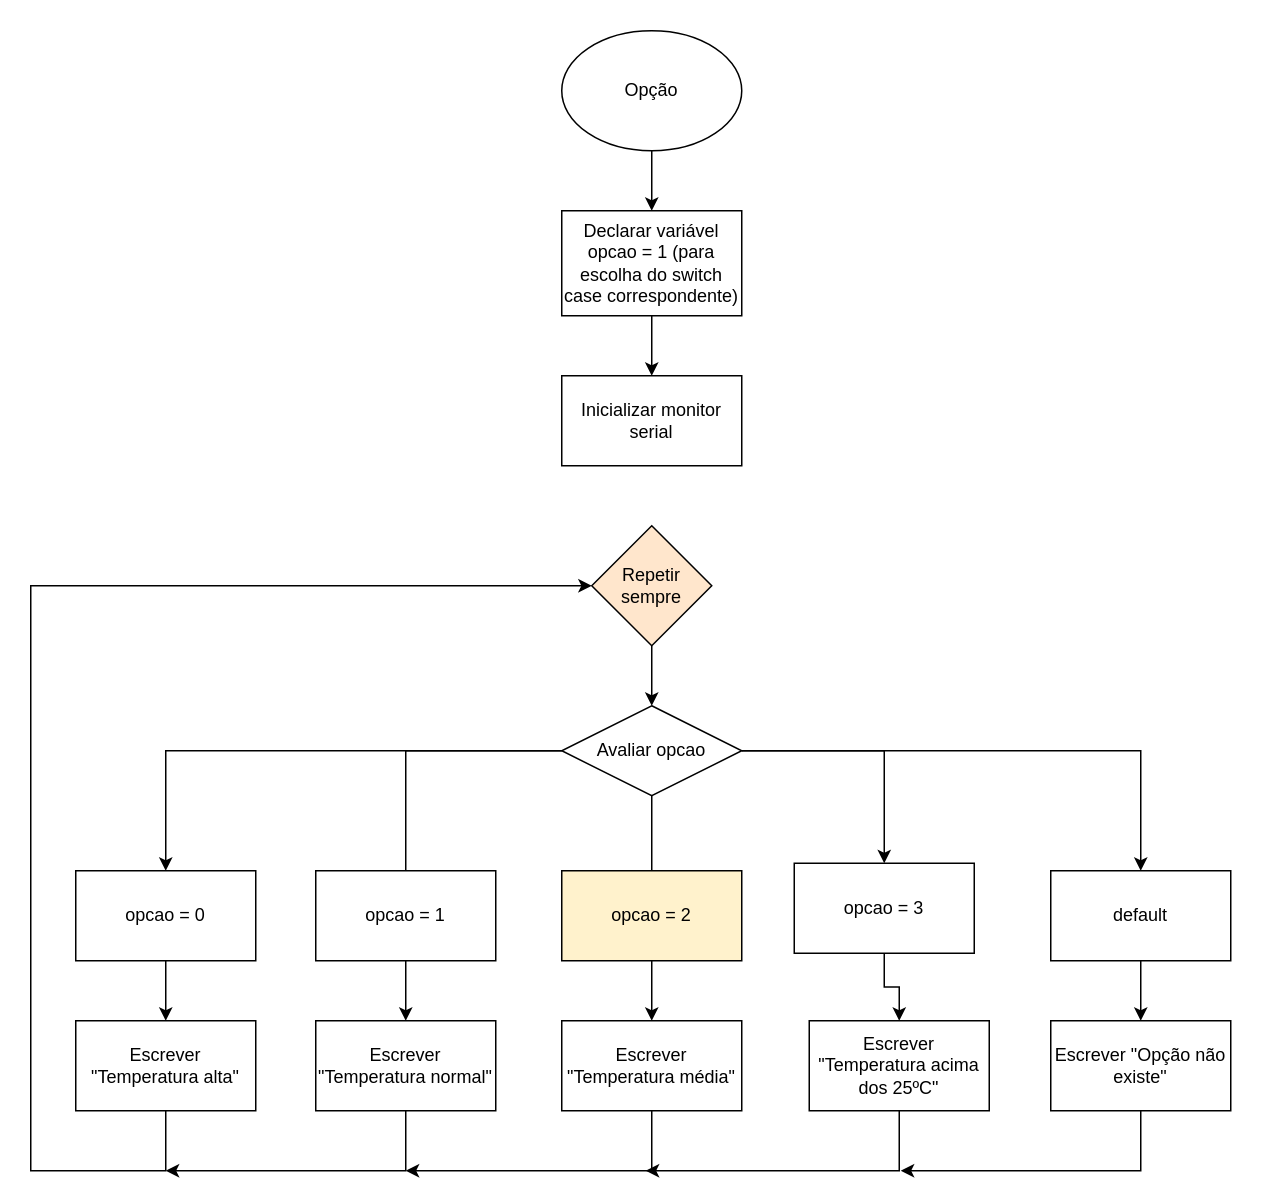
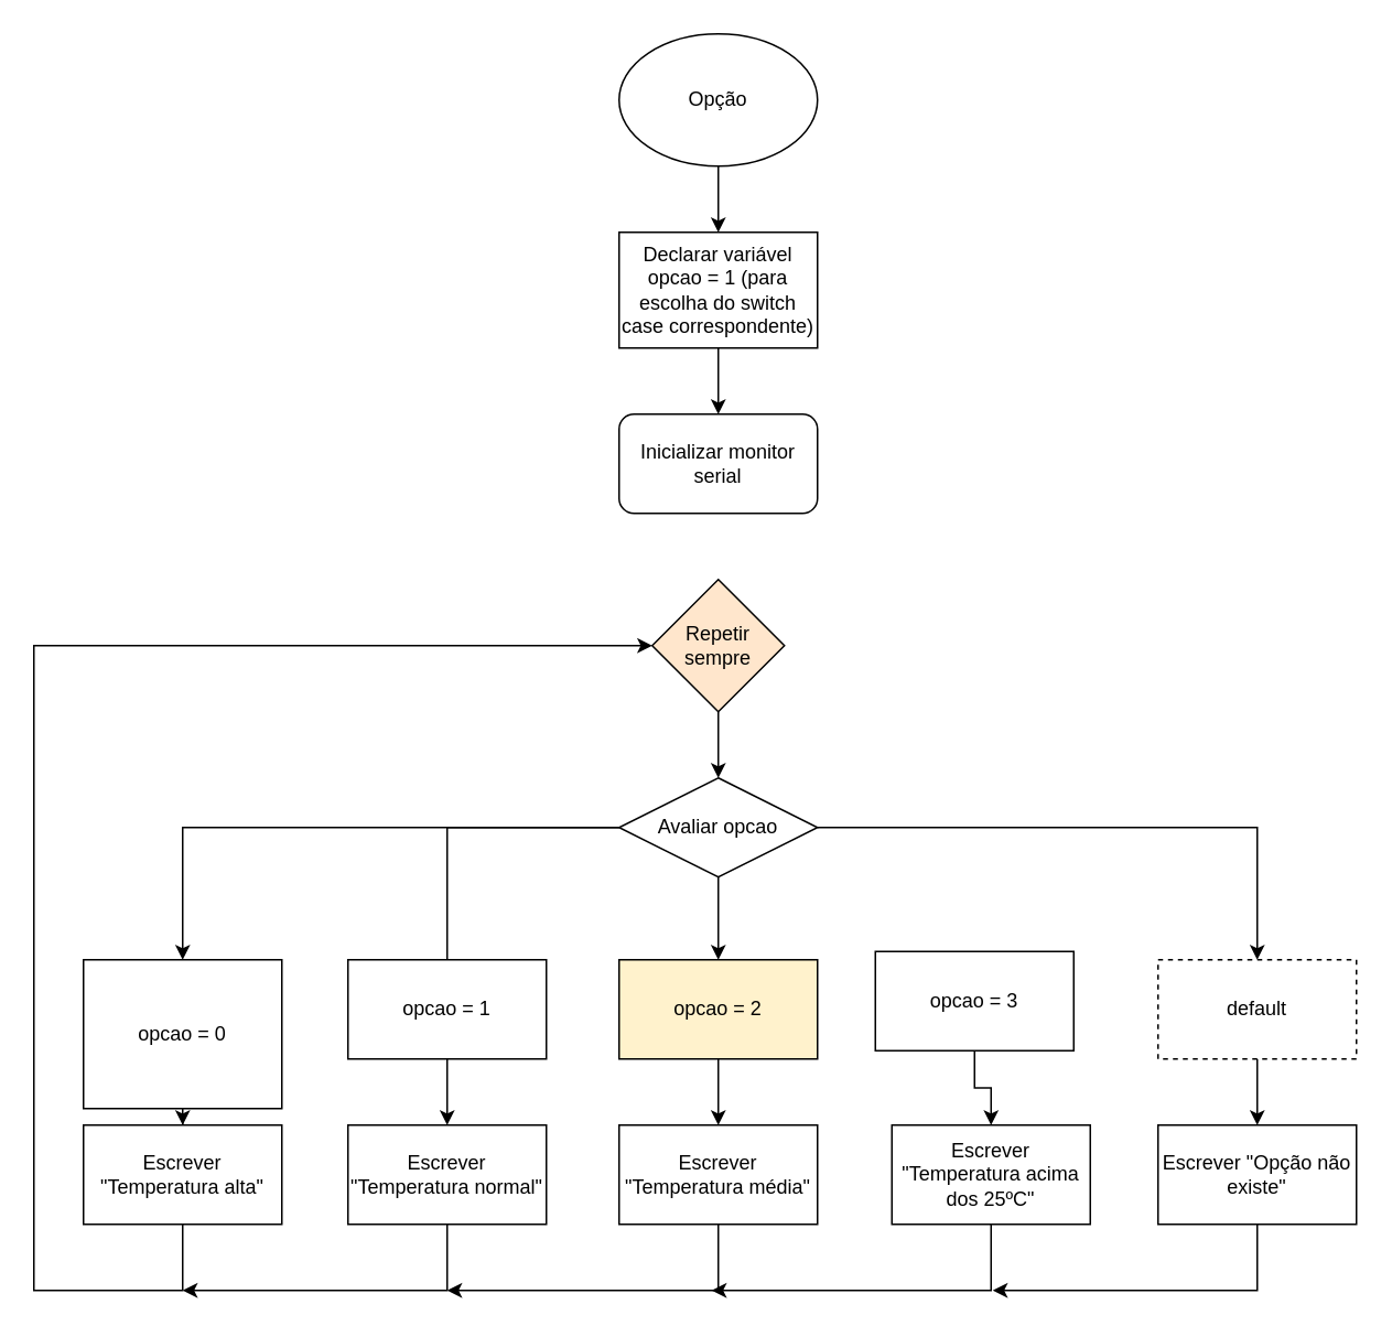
- <mxCell id="6" value="Inicializar monitor serial" style="rounded=0;whiteSpace=wrap;html=1;" parent="1" vertex="1"><mxGeometry x="374" y="250" width="120" height="60" as="geometry" /></mxCell>
+ <mxCell id="6" value="Inicializar monitor serial" style="whiteSpace=wrap;html=1;rounded=1;" parent="1" vertex="1"><mxGeometry x="374" y="250" width="120" height="60" as="geometry" /></mxCell>
- <mxCell id="12" style="edgeStyle=orthogonalEdgeStyle;rounded=0;orthogonalLoop=1;jettySize=auto;html=1;entryX=0.5;entryY=0;entryDx=0;entryDy=0;" parent="1" source="14" target="22" edge="1"><mxGeometry relative="1" as="geometry" /></mxCell>
- <mxCell id="11" style="edgeStyle=orthogonalEdgeStyle;rounded=0;orthogonalLoop=1;jettySize=auto;html=1;entryX=0.5;entryY=0;entryDx=0;entryDy=0;endArrow=none;" parent="1" source="14" target="20" edge="1"><mxGeometry relative="1" as="geometry" /></mxCell>
+ <mxCell id="11" style="edgeStyle=orthogonalEdgeStyle;rounded=0;orthogonalLoop=1;jettySize=auto;html=1;entryX=0.5;entryY=0;entryDx=0;entryDy=0;" parent="1" source="14" target="20" edge="1"><mxGeometry relative="1" as="geometry" /></mxCell>
- <mxCell id="16" value="opcao = 0" style="rounded=0;whiteSpace=wrap;html=1;" parent="1" vertex="1"><mxGeometry x="50" y="580" width="120" height="60" as="geometry" /></mxCell>
+ <mxCell id="16" value="opcao = 0" style="rounded=0;whiteSpace=wrap;html=1;" parent="1" vertex="1"><mxGeometry x="50" y="580" width="120" height="90" as="geometry" /></mxCell>
- <mxCell id="24" value="default" style="rounded=0;whiteSpace=wrap;html=1;" parent="1" vertex="1"><mxGeometry x="700" y="580" width="120" height="60" as="geometry" /></mxCell>
+ <mxCell id="24" value="default" style="rounded=0;whiteSpace=wrap;html=1;dashed=1;" parent="1" vertex="1"><mxGeometry x="700" y="580" width="120" height="60" as="geometry" /></mxCell>
